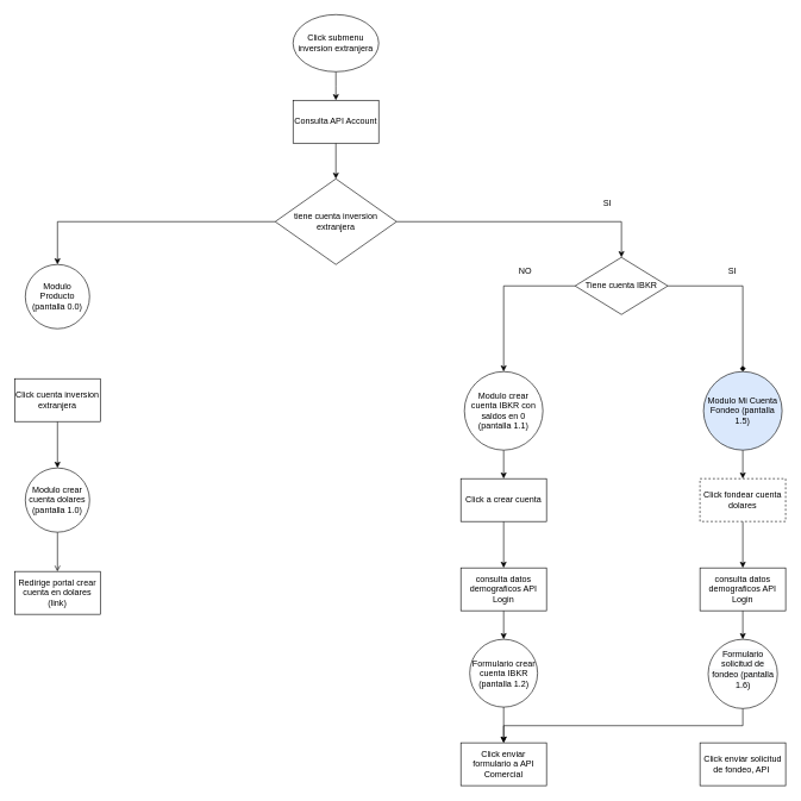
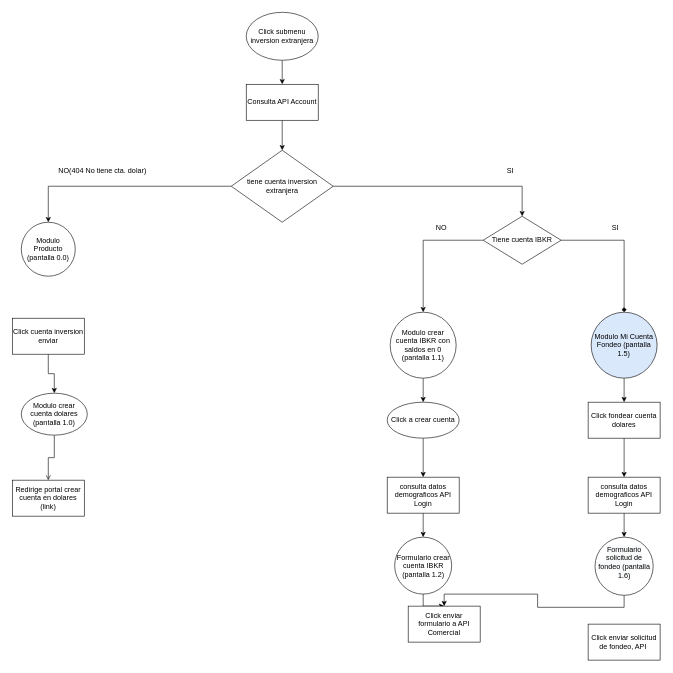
+ <mxCell id="14" value="NO(404 No tiene cta. dolar)" style="text;html=1;align=center;verticalAlign=middle;resizable=0;points=[];autosize=1;strokeColor=none;fillColor=none;" parent="1" vertex="1"><mxGeometry x="85" y="270" width="170" height="30" as="geometry" /></mxCell>
- <mxCell id="32" value="Click cuenta inversion extranjera" style="rounded=0;whiteSpace=wrap;html=1;" vertex="1" parent="1"><mxGeometry x="20" y="530" width="120" height="60" as="geometry" /></mxCell>
+ <mxCell id="32" value="Click cuenta inversion enviar" style="rounded=0;whiteSpace=wrap;html=1;" vertex="1" parent="1"><mxGeometry x="20" y="530" width="120" height="60" as="geometry" /></mxCell>
- <mxCell id="13" value="Modulo crear cuenta dolares (pantalla 1.0)" style="ellipse;whiteSpace=wrap;html=1;aspect=fixed;" parent="1" vertex="1"><mxGeometry x="35" y="655" width="90" height="90" as="geometry" /></mxCell>
+ <mxCell id="13" value="Modulo crear cuenta dolares (pantalla 1.0)" style="ellipse;whiteSpace=wrap;html=1;aspect=fixed;" parent="1" vertex="1"><mxGeometry x="35" y="655" width="110" height="70" as="geometry" /></mxCell>
- <mxCell id="18" value="Click a crear cuenta" style="rounded=0;whiteSpace=wrap;html=1;" parent="1" vertex="1"><mxGeometry x="645" y="670" width="120" height="60" as="geometry" /></mxCell>
+ <mxCell id="18" value="Click a crear cuenta" style="ellipse;whiteSpace=wrap;html=1;" parent="1" vertex="1"><mxGeometry x="645" y="670" width="120" height="60" as="geometry" /></mxCell>
- <mxCell id="34" value="Click fondear cuenta dolares" style="rounded=0;whiteSpace=wrap;html=1;dashed=1;" vertex="1" parent="1"><mxGeometry x="980" y="670" width="120" height="60" as="geometry" /></mxCell>
+ <mxCell id="34" value="Click fondear cuenta dolares" style="rounded=0;whiteSpace=wrap;html=1;" vertex="1" parent="1"><mxGeometry x="980" y="670" width="120" height="60" as="geometry" /></mxCell>
- <mxCell id="21" value="Click enviar formulario a API Comercial" style="rounded=0;whiteSpace=wrap;html=1;" parent="1" vertex="1"><mxGeometry x="645" y="1040" width="120" height="60" as="geometry" /></mxCell>
+ <mxCell id="21" value="Click enviar formulario a API Comercial" style="rounded=0;whiteSpace=wrap;html=1;" parent="1" vertex="1"><mxGeometry x="680" y="1010" width="120" height="60" as="geometry" /></mxCell>
